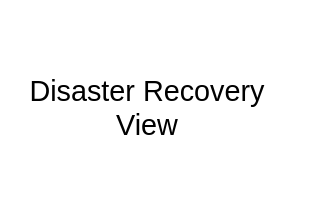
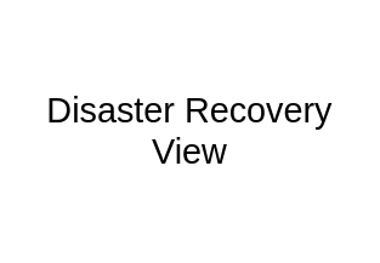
- <mxCell id="3" value="Disaster Recovery View" style="text;html=1;strokeColor=none;fillColor=none;align=center;verticalAlign=middle;whiteSpace=wrap;rounded=0;fontSize=48;opacity=30;" vertex="1" parent="2"><mxGeometry x="5" y="20" width="480" height="320" as="geometry" /></mxCell>
+ <mxCell id="3" value="Disaster Recovery View" style="text;html=1;strokeColor=none;fillColor=none;align=center;verticalAlign=middle;whiteSpace=wrap;rounded=0;fontSize=48;opacity=30;" vertex="1" parent="2"><mxGeometry x="20" y="20" width="480" height="320" as="geometry" /></mxCell>
